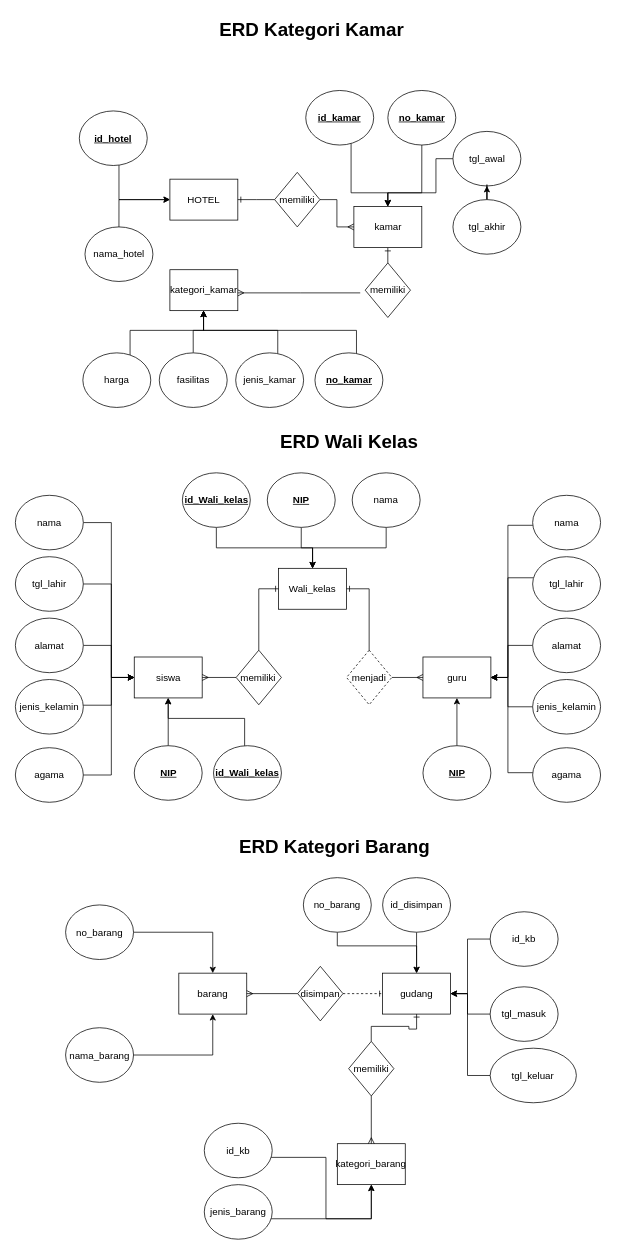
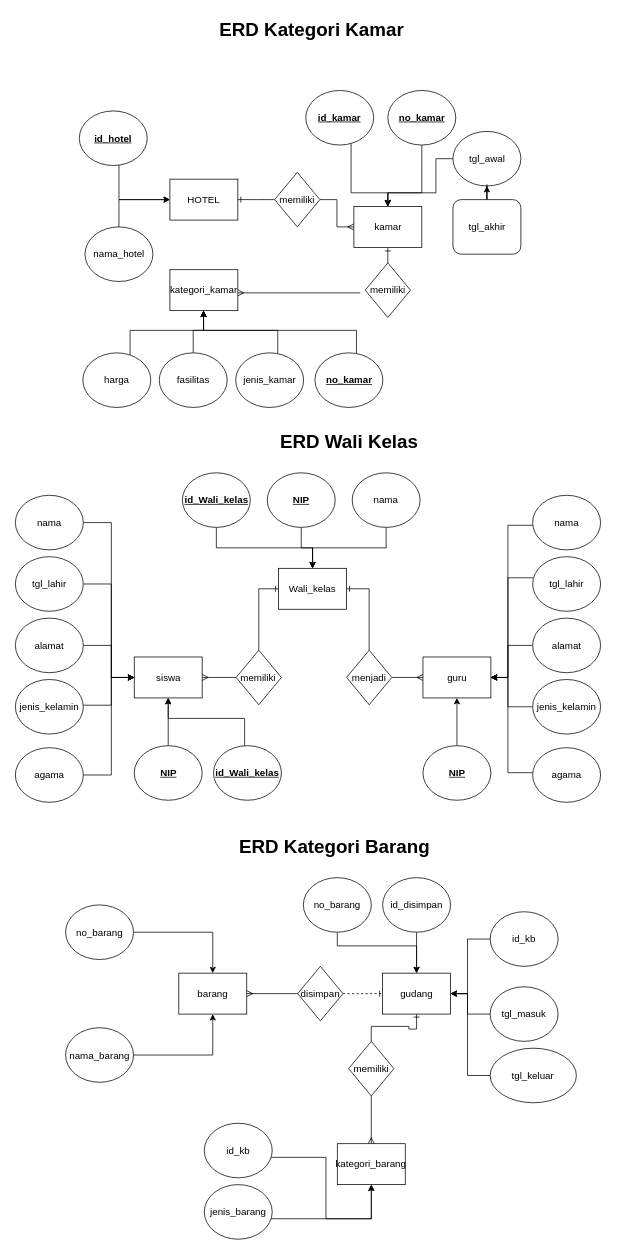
- <mxCell id="75" value="tgl_akhir" style="ellipse;whiteSpace=wrap;html=1;fontSize=13;" vertex="1" parent="1"><mxGeometry x="603.676" y="265.596" width="90.612" height="72.796" as="geometry" /></mxCell>
+ <mxCell id="75" value="tgl_akhir" style="whiteSpace=wrap;html=1;fontSize=13;rounded=1;" vertex="1" parent="1"><mxGeometry x="603.676" y="265.596" width="90.612" height="72.796" as="geometry" /></mxCell>
- <mxCell id="34" value="menjadi" style="rhombus;whiteSpace=wrap;html=1;fontSize=13;dashed=1;" vertex="1" parent="1"><mxGeometry x="461.735" y="866.586" width="60.408" height="72.796" as="geometry" /></mxCell>
+ <mxCell id="34" value="menjadi" style="rhombus;whiteSpace=wrap;html=1;fontSize=13;" vertex="1" parent="1"><mxGeometry x="461.735" y="866.586" width="60.408" height="72.796" as="geometry" /></mxCell>
